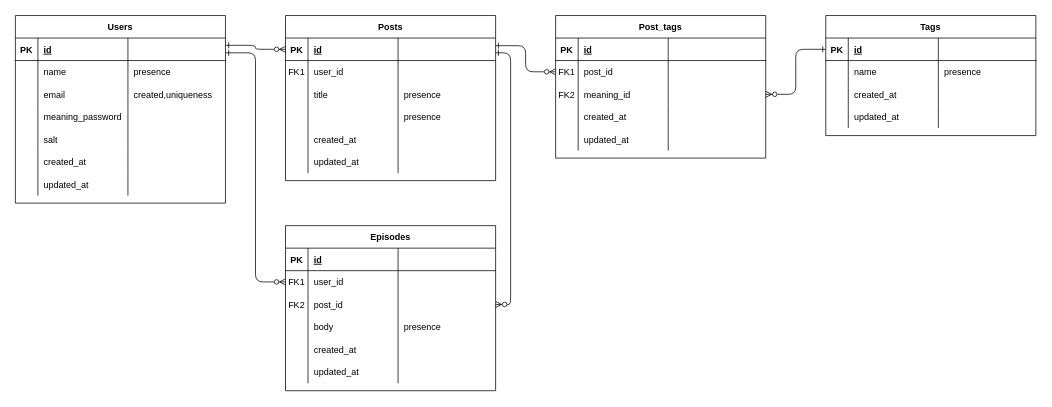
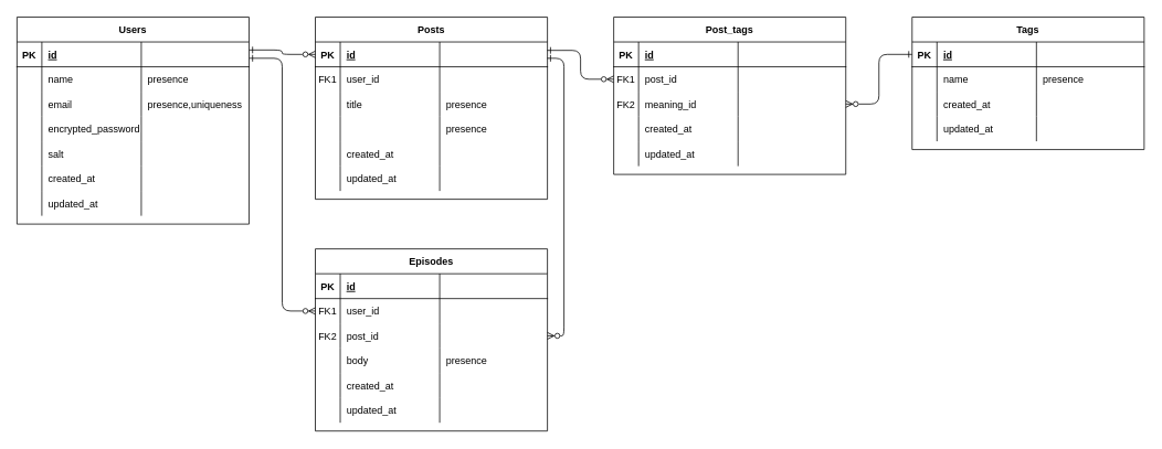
- <mxCell id="14" value="created,uniqueness" style="shape=partialRectangle;overflow=hidden;connectable=0;fillColor=none;top=0;left=0;bottom=0;right=0;align=left;spacingLeft=6;" parent="11" vertex="1"><mxGeometry x="150" width="130" height="30" as="geometry"><mxRectangle width="130" height="30" as="alternateBounds" /></mxGeometry></mxCell>
+ <mxCell id="14" value="presence,uniqueness" style="shape=partialRectangle;overflow=hidden;connectable=0;fillColor=none;top=0;left=0;bottom=0;right=0;align=left;spacingLeft=6;" parent="11" vertex="1"><mxGeometry x="150" width="130" height="30" as="geometry"><mxRectangle width="130" height="30" as="alternateBounds" /></mxGeometry></mxCell>
- <mxCell id="17" value="meaning_password" style="shape=partialRectangle;overflow=hidden;connectable=0;fillColor=none;top=0;left=0;bottom=0;right=0;align=left;spacingLeft=6;" parent="15" vertex="1"><mxGeometry x="30" width="120" height="30" as="geometry"><mxRectangle width="120" height="30" as="alternateBounds" /></mxGeometry></mxCell>
+ <mxCell id="17" value="encrypted_password" style="shape=partialRectangle;overflow=hidden;connectable=0;fillColor=none;top=0;left=0;bottom=0;right=0;align=left;spacingLeft=6;" parent="15" vertex="1"><mxGeometry x="30" width="120" height="30" as="geometry"><mxRectangle width="120" height="30" as="alternateBounds" /></mxGeometry></mxCell>
